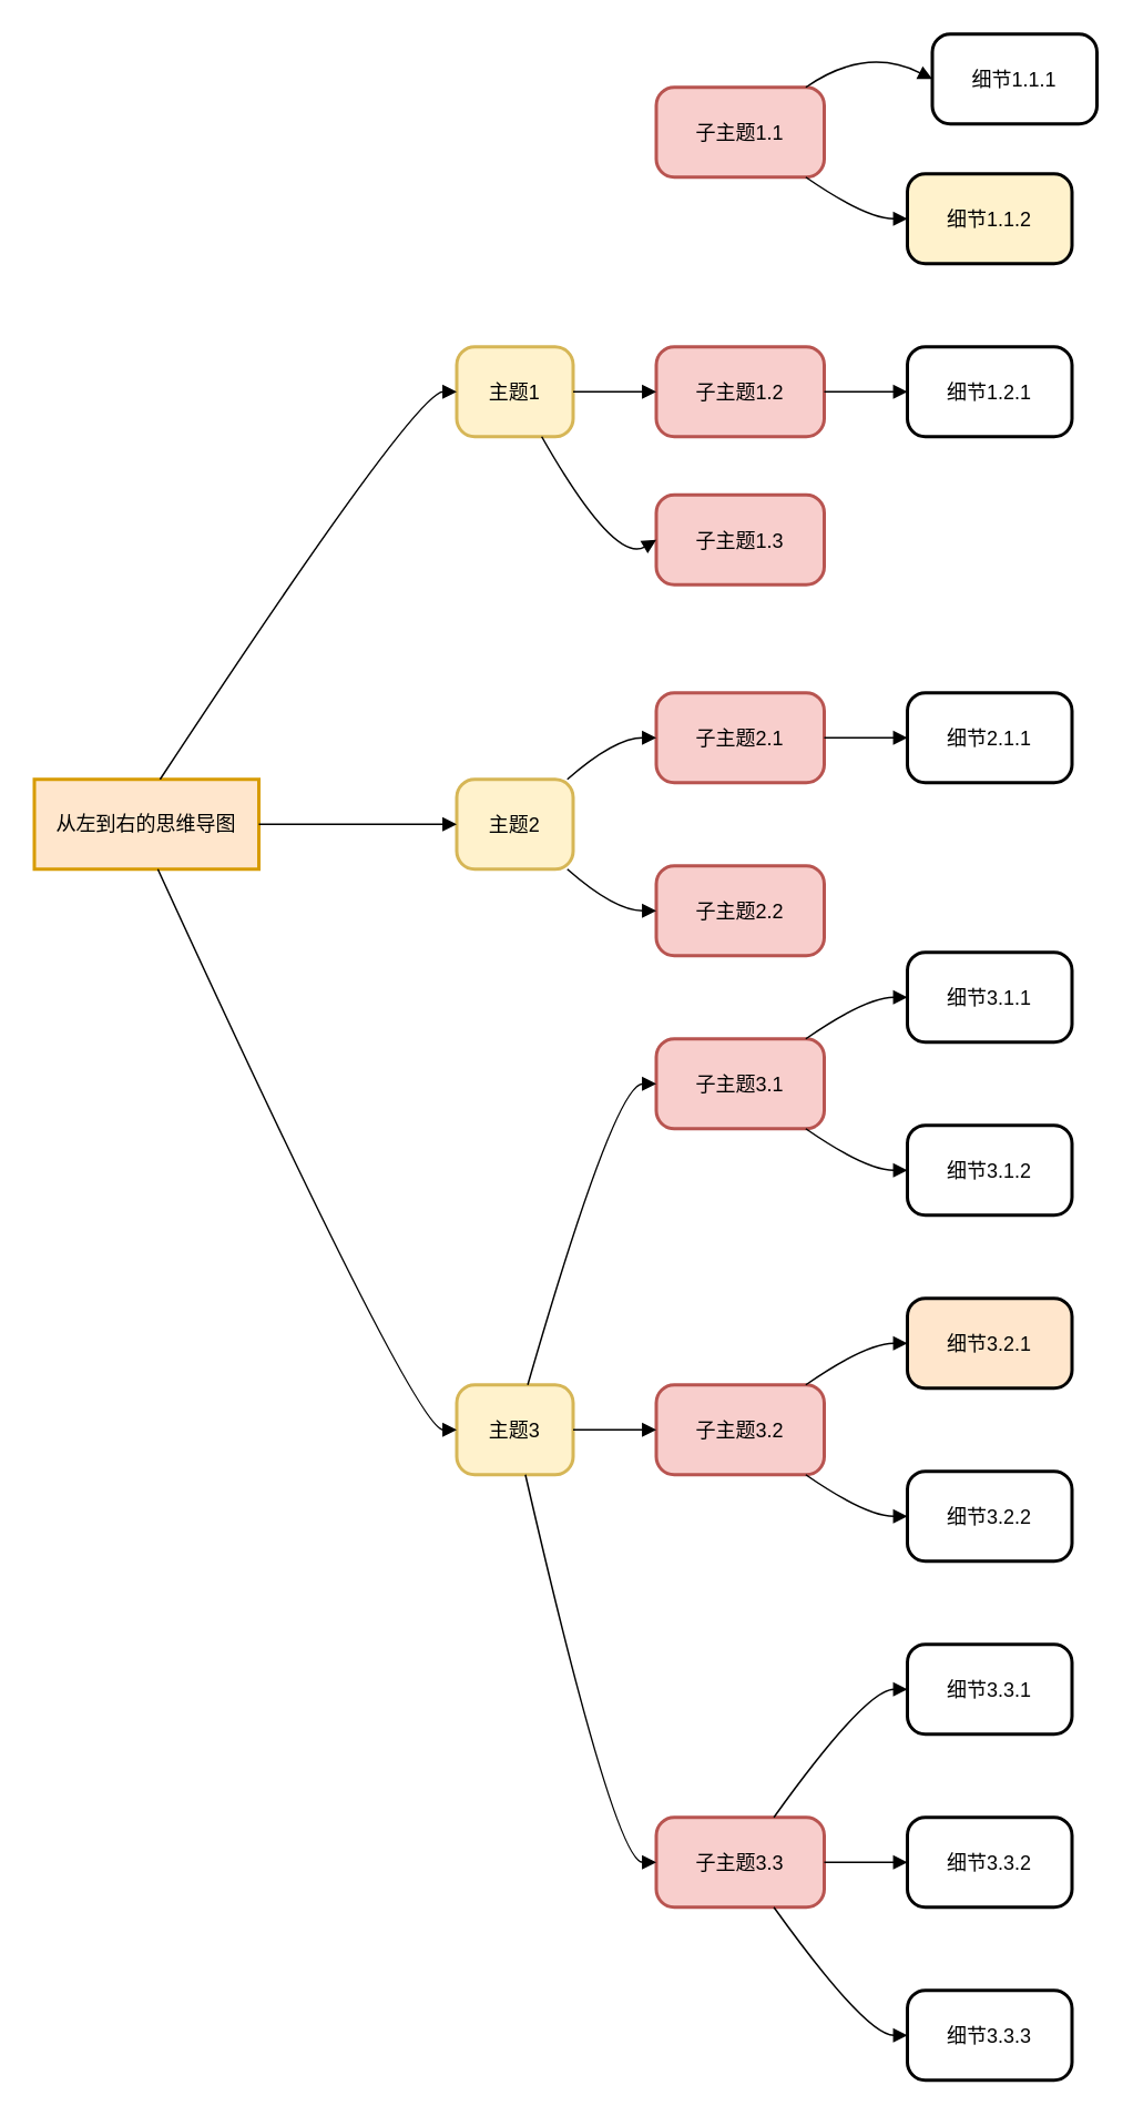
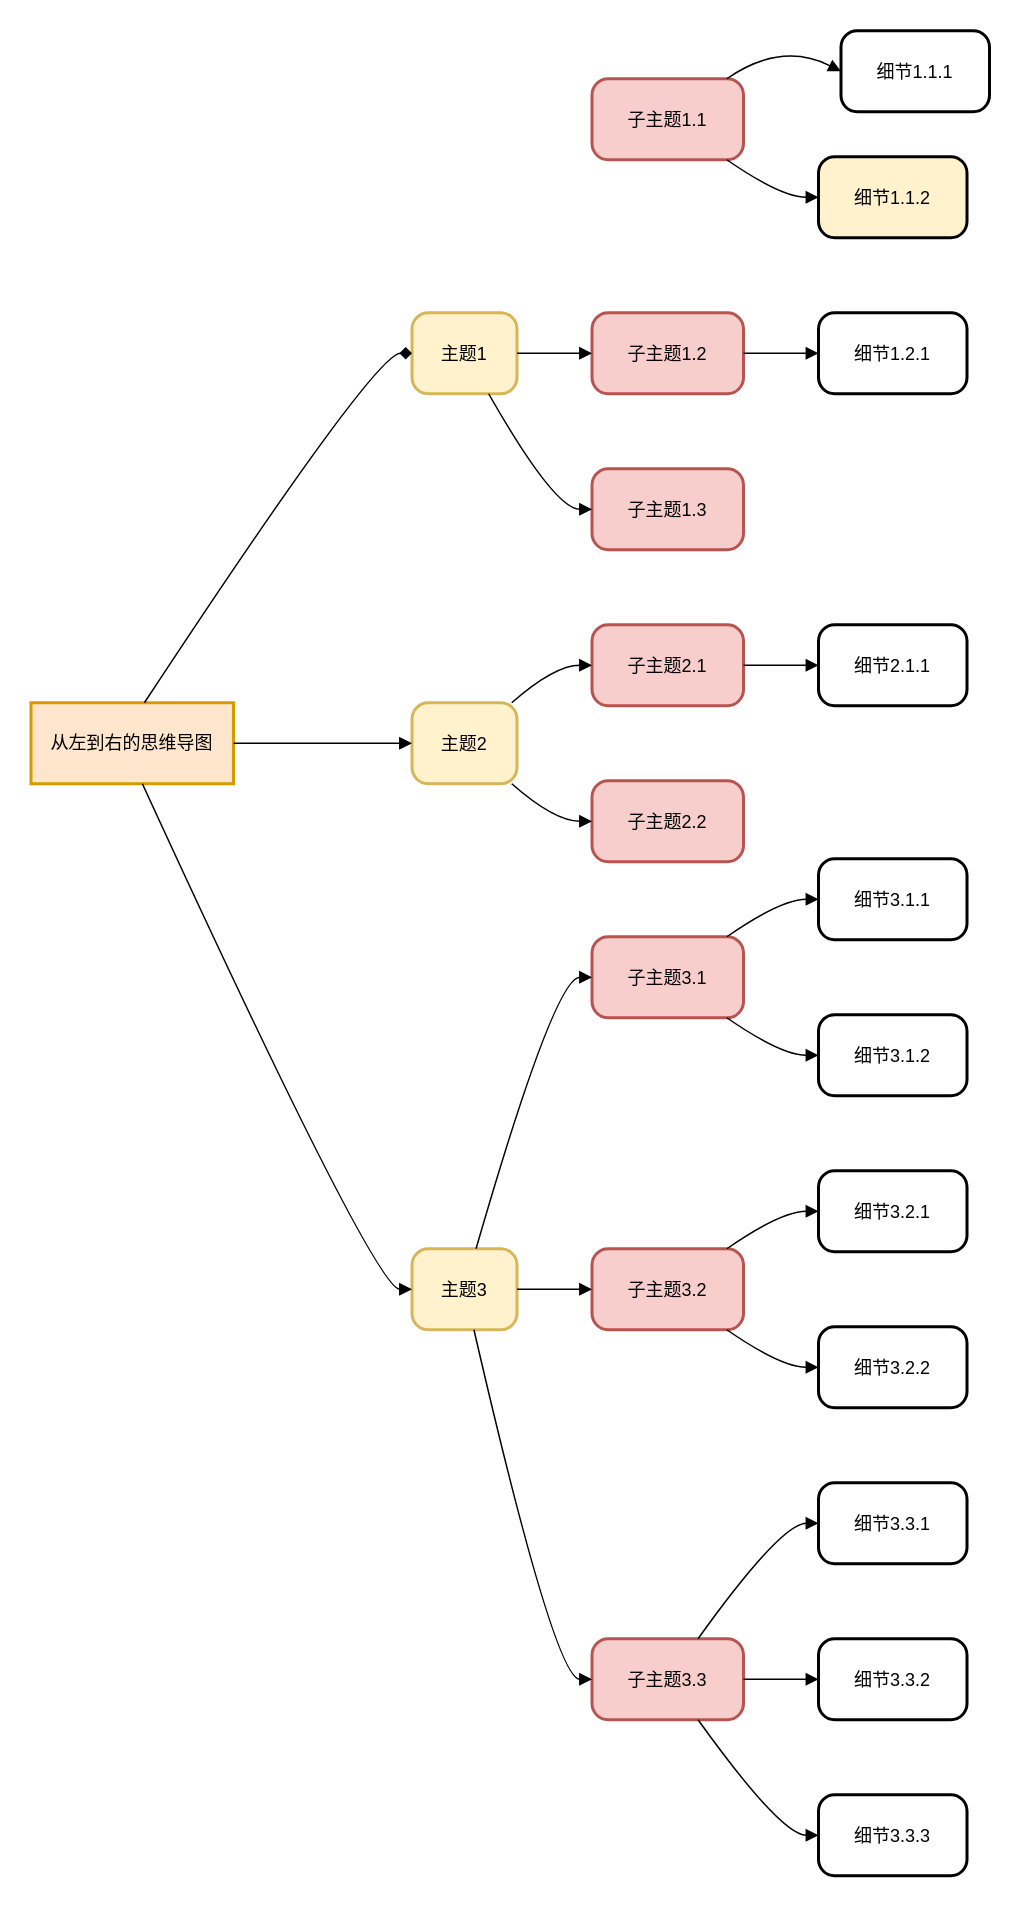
- <mxCell id="25" value="" style="curved=1;startArrow=none;endArrow=block;exitX=0.56;exitY=0;entryX=0;entryY=0.5;" parent="1" source="2" target="3" edge="1"><mxGeometry relative="1" as="geometry"><Array as="points"><mxPoint x="249" y="235" /></Array></mxGeometry></mxCell>
+ <mxCell id="25" value="" style="curved=1;startArrow=none;endArrow=diamond;exitX=0.56;exitY=0;entryX=0;entryY=0.5;" parent="1" source="2" target="3" edge="1"><mxGeometry relative="1" as="geometry"><Array as="points"><mxPoint x="249" y="235" /></Array></mxGeometry></mxCell>
- <mxCell id="8" value="子主题1.3" style="rounded=1;arcSize=20;strokeWidth=2;fillColor=#f8cecc;strokeColor=#b85450;" parent="1" vertex="1"><mxGeometry x="394" y="297" width="101" height="54" as="geometry" /></mxCell>
+ <mxCell id="8" value="子主题1.3" style="rounded=1;arcSize=20;strokeWidth=2;fillColor=#f8cecc;strokeColor=#b85450;" parent="1" vertex="1"><mxGeometry x="394" y="312" width="101" height="54" as="geometry" /></mxCell>
- <mxCell id="20" value="细节3.2.1" style="rounded=1;arcSize=20;strokeWidth=2;fillColor=#ffe6cc;" parent="1" vertex="1"><mxGeometry x="545" y="780" width="99" height="54" as="geometry" /></mxCell>
+ <mxCell id="20" value="细节3.2.1" style="rounded=1;arcSize=20;strokeWidth=2" parent="1" vertex="1"><mxGeometry x="545" y="780" width="99" height="54" as="geometry" /></mxCell>
